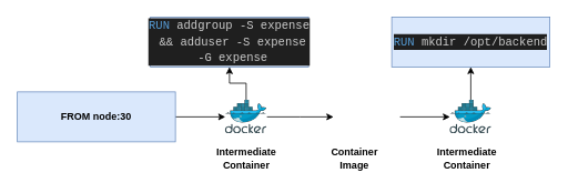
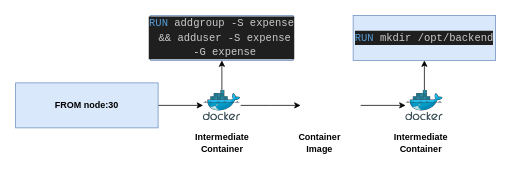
- <mxCell id="7" value="&lt;div style=&quot;color: rgb(204, 204, 204); background-color: rgb(31, 31, 31); font-family: Consolas, &amp;quot;Courier New&amp;quot;, monospace; font-size: 14px; line-height: 19px; white-space: pre;&quot;&gt;&lt;span style=&quot;color: #569cd6;&quot;&gt;RUN&lt;/span&gt; addgroup -S expense&lt;br/&gt; &amp;amp;&amp;amp; adduser -S expense&lt;br/&gt; -G expense&lt;/div&gt;" style="rounded=0;whiteSpace=wrap;html=1;fillColor=#dae8fc;strokeColor=#6c8ebf;" vertex="1" parent="1"><mxGeometry x="180" y="20" width="190" height="60" as="geometry" /></mxCell>
+ <mxCell id="7" value="&lt;div style=&quot;color: rgb(204, 204, 204); background-color: rgb(31, 31, 31); font-family: Consolas, &amp;quot;Courier New&amp;quot;, monospace; font-size: 14px; line-height: 19px; white-space: pre;&quot;&gt;&lt;span style=&quot;color: #569cd6;&quot;&gt;RUN&lt;/span&gt; addgroup -S expense&lt;br/&gt; &amp;amp;&amp;amp; adduser -S expense&lt;br/&gt; -G expense&lt;/div&gt;" style="rounded=0;whiteSpace=wrap;html=1;fillColor=#dae8fc;strokeColor=#6c8ebf;" vertex="1" parent="1"><mxGeometry x="200" y="20" width="190" height="60" as="geometry" /></mxCell>
